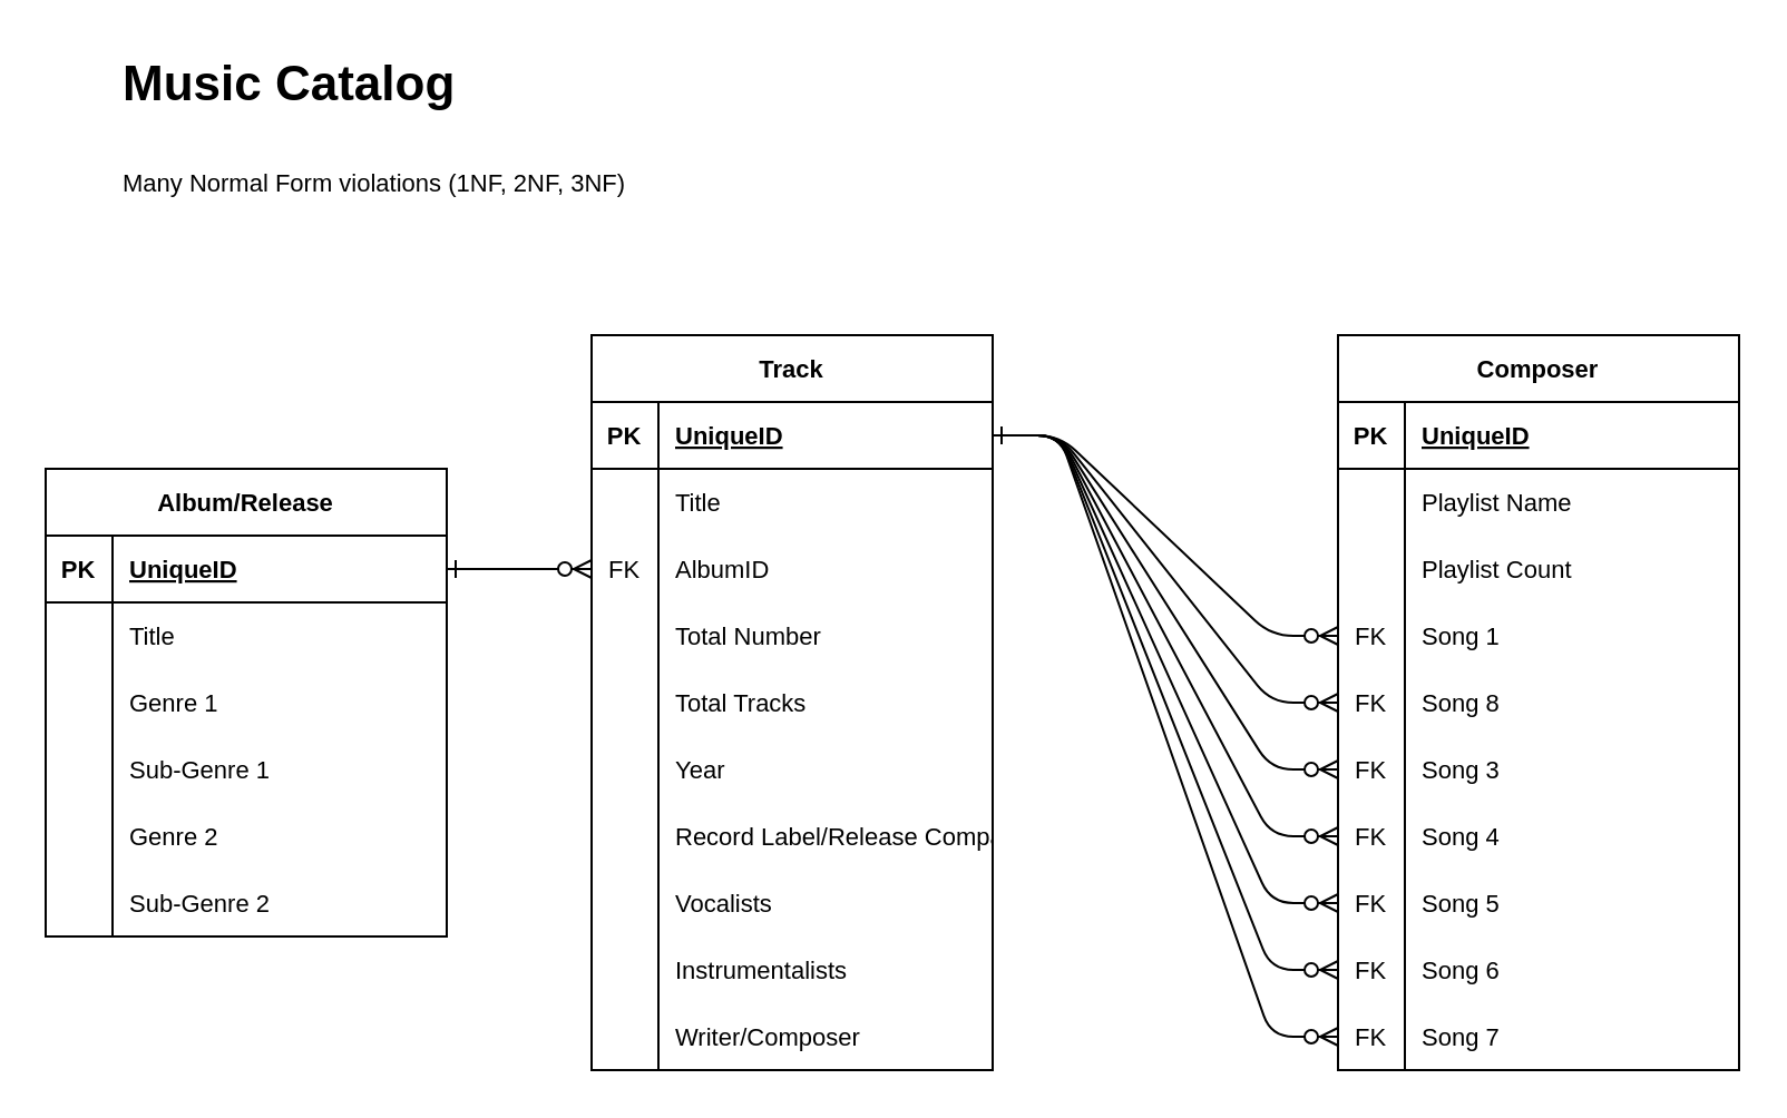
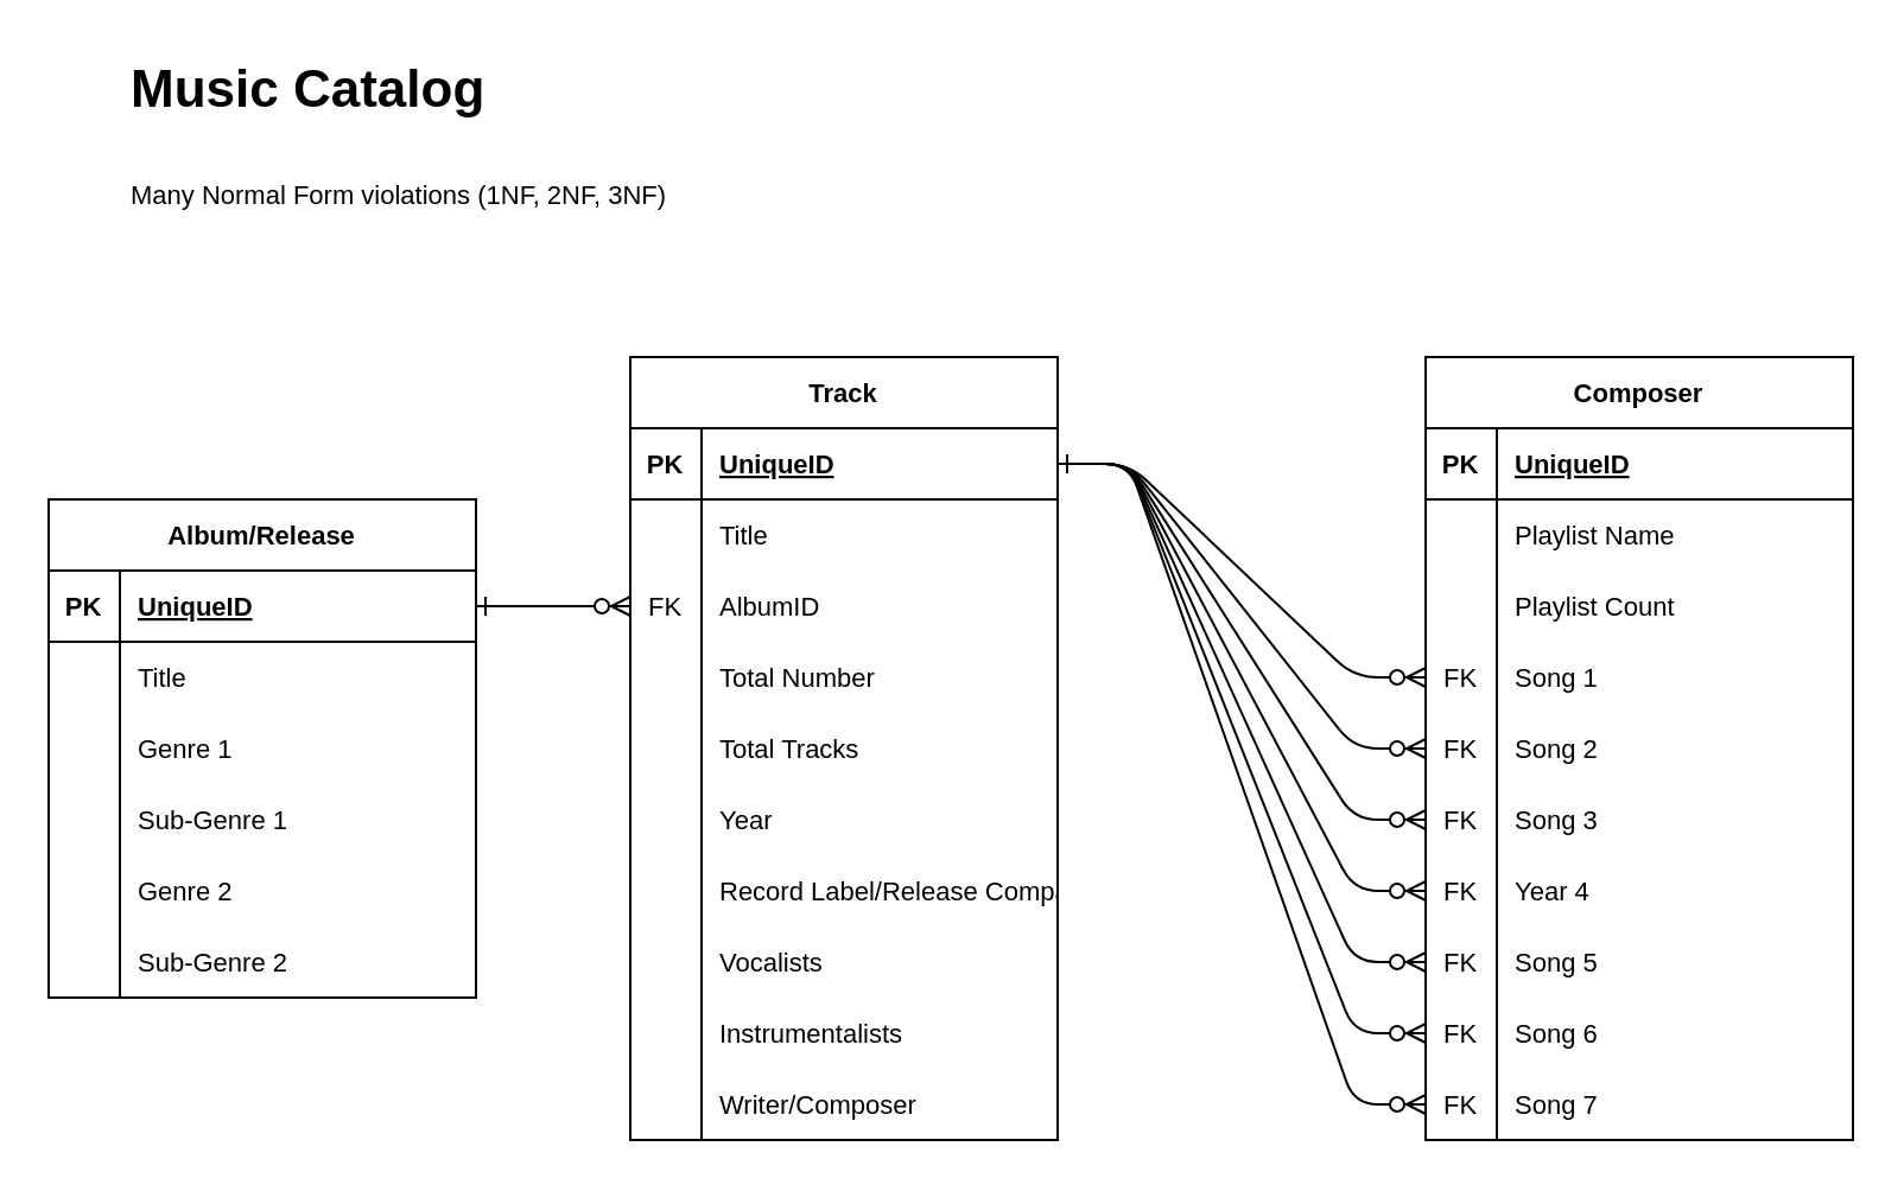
- <mxCell id="17" value="Song 8" style="shape=partialRectangle;connectable=0;fillColor=none;top=0;left=0;bottom=0;right=0;align=left;spacingLeft=6;overflow=hidden;fontFamily=Helvetica;fontSize=11;fontColor=default;" parent="15" vertex="1"><mxGeometry x="30" width="150" height="30" as="geometry"><mxRectangle width="150" height="30" as="alternateBounds" /></mxGeometry></mxCell>
+ <mxCell id="17" value="Song 2" style="shape=partialRectangle;connectable=0;fillColor=none;top=0;left=0;bottom=0;right=0;align=left;spacingLeft=6;overflow=hidden;fontFamily=Helvetica;fontSize=11;fontColor=default;" parent="15" vertex="1"><mxGeometry x="30" width="150" height="30" as="geometry"><mxRectangle width="150" height="30" as="alternateBounds" /></mxGeometry></mxCell>
- <mxCell id="23" value="Song 4" style="shape=partialRectangle;connectable=0;fillColor=none;top=0;left=0;bottom=0;right=0;align=left;spacingLeft=6;overflow=hidden;fontFamily=Helvetica;fontSize=11;fontColor=default;" parent="21" vertex="1"><mxGeometry x="30" width="150" height="30" as="geometry"><mxRectangle width="150" height="30" as="alternateBounds" /></mxGeometry></mxCell>
+ <mxCell id="23" value="Year 4" style="shape=partialRectangle;connectable=0;fillColor=none;top=0;left=0;bottom=0;right=0;align=left;spacingLeft=6;overflow=hidden;fontFamily=Helvetica;fontSize=11;fontColor=default;" parent="21" vertex="1"><mxGeometry x="30" width="150" height="30" as="geometry"><mxRectangle width="150" height="30" as="alternateBounds" /></mxGeometry></mxCell>
